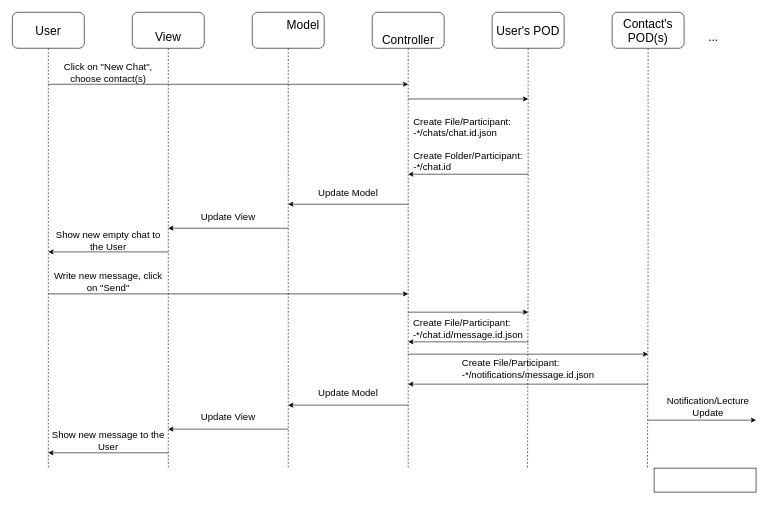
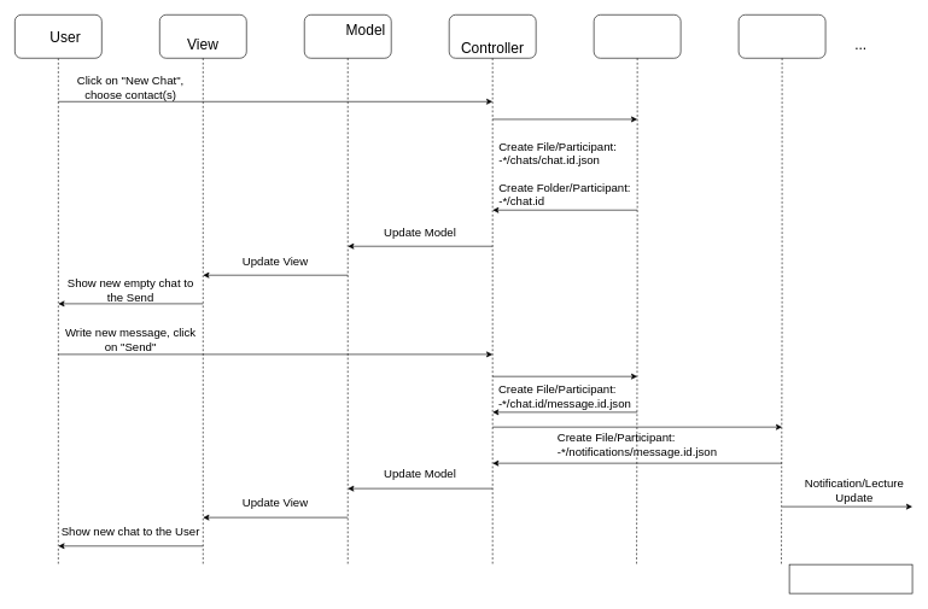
- <mxCell id="6" value="&lt;font style=&quot;font-size: 20px&quot;&gt;User&lt;/font&gt;" style="text;html=1;strokeColor=none;fillColor=none;align=center;verticalAlign=middle;whiteSpace=wrap;rounded=0;" parent="1" vertex="1"><mxGeometry x="55" y="40" width="50" height="20" as="geometry" /></mxCell>
+ <mxCell id="6" value="&lt;font style=&quot;font-size: 20px&quot;&gt;User&lt;/font&gt;" style="text;html=1;strokeColor=none;fillColor=none;align=center;verticalAlign=middle;whiteSpace=wrap;rounded=0;" parent="1" vertex="1"><mxGeometry x="65" y="40" width="50" height="20" as="geometry" /></mxCell>
- <mxCell id="13" value="&lt;font style=&quot;font-size: 20px&quot;&gt;User's POD&lt;/font&gt;" style="text;html=1;strokeColor=none;fillColor=none;align=center;verticalAlign=middle;whiteSpace=wrap;rounded=0;" parent="1" vertex="1"><mxGeometry x="825" y="40" width="110" height="20" as="geometry" /></mxCell>
- <mxCell id="35" value="&lt;font style=&quot;font-size: 20px&quot;&gt;Contact's POD(s)&lt;/font&gt;" style="text;html=1;strokeColor=none;fillColor=none;align=center;verticalAlign=middle;whiteSpace=wrap;rounded=0;" vertex="1" parent="1"><mxGeometry x="1025" width="110" height="60" as="geometry" y="20" /></mxCell>
- <mxCell id="26" value="&lt;font style=&quot;font-size: 16px&quot;&gt;Show new empty chat to the User&lt;/font&gt;" style="text;html=1;strokeColor=none;fillColor=none;align=center;verticalAlign=middle;whiteSpace=wrap;rounded=0;" parent="1" vertex="1"><mxGeometry x="80" y="380" width="200" height="40" as="geometry" /></mxCell>
+ <mxCell id="26" value="&lt;font style=&quot;font-size: 16px&quot;&gt;Show new empty chat to the Send&lt;/font&gt;" style="text;html=1;strokeColor=none;fillColor=none;align=center;verticalAlign=middle;whiteSpace=wrap;rounded=0;" parent="1" vertex="1"><mxGeometry x="80" y="380" width="200" height="40" as="geometry" /></mxCell>
- <mxCell id="43" value="&lt;font style=&quot;font-size: 16px&quot;&gt;Show new message to the User&lt;/font&gt;" style="text;html=1;strokeColor=none;fillColor=none;align=center;verticalAlign=middle;whiteSpace=wrap;rounded=0;" vertex="1" parent="1"><mxGeometry x="80" y="715" width="200" height="40" as="geometry" /></mxCell>
+ <mxCell id="43" value="&lt;font style=&quot;font-size: 16px&quot;&gt;Show new chat to the User&lt;/font&gt;" style="text;html=1;strokeColor=none;fillColor=none;align=center;verticalAlign=middle;whiteSpace=wrap;rounded=0;" vertex="1" parent="1"><mxGeometry x="80" y="715" width="200" height="40" as="geometry" /></mxCell>
